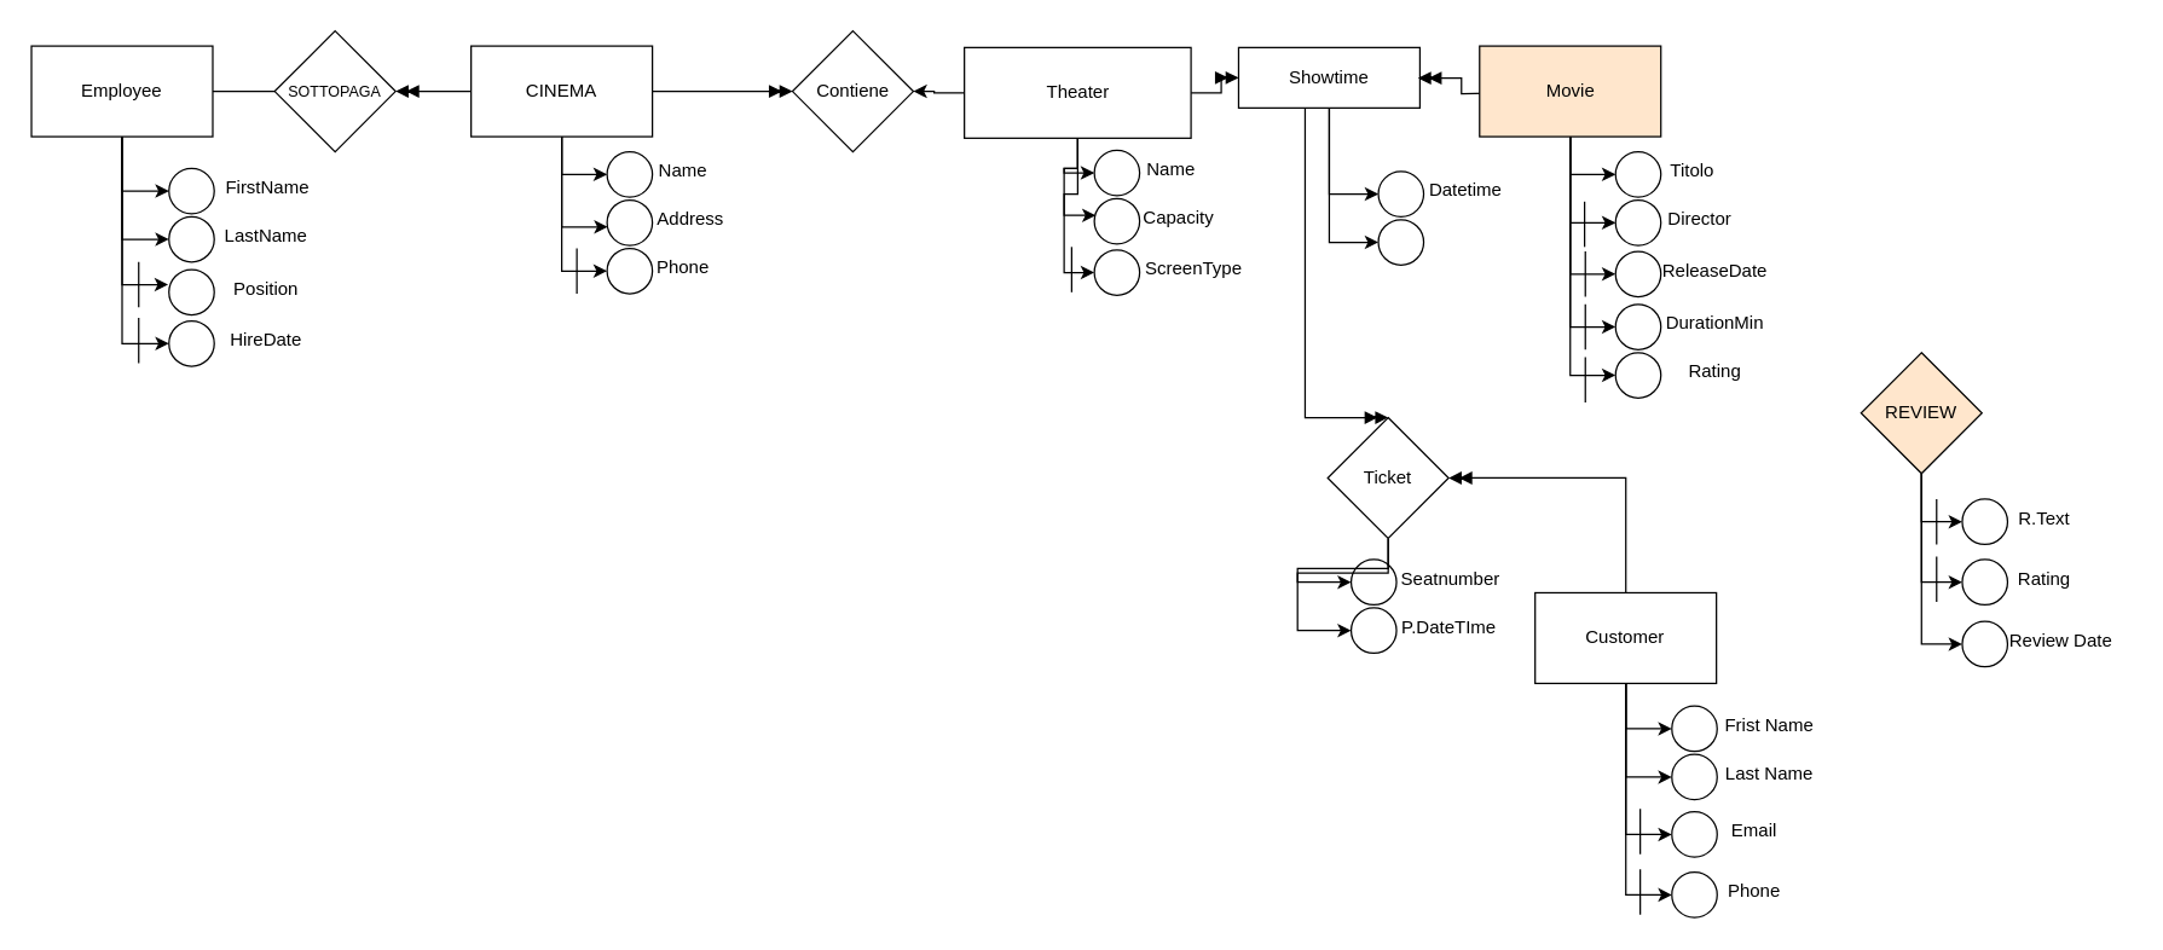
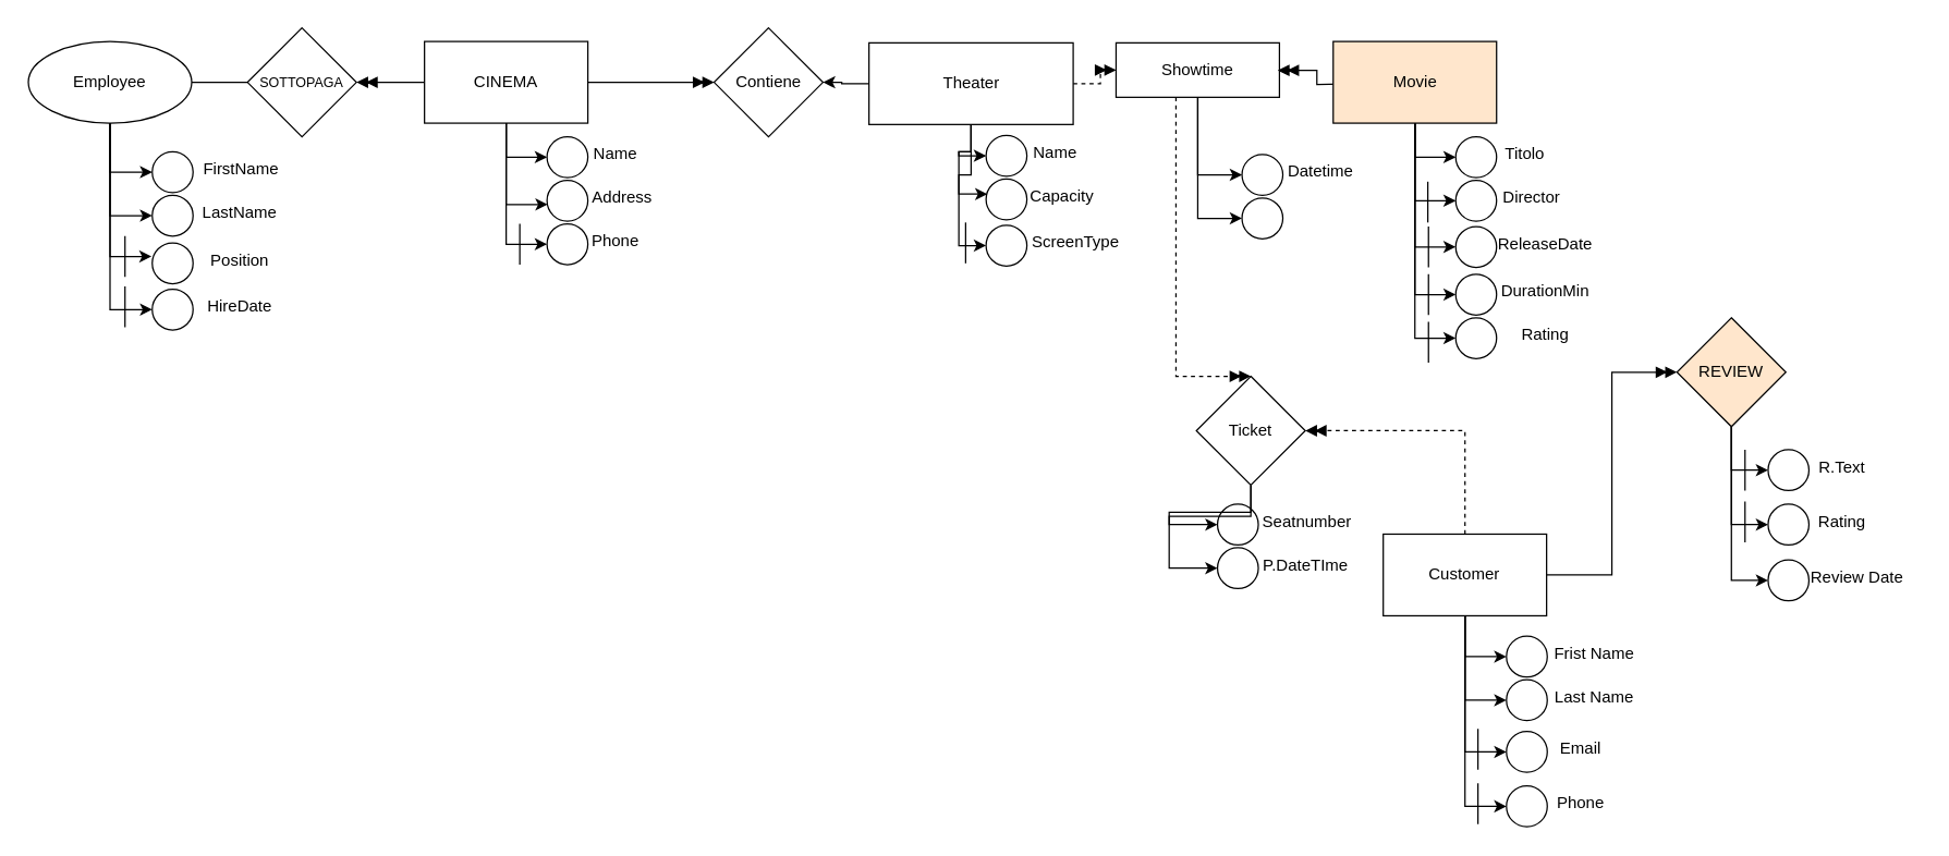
- <mxCell id="34" value="Employee" style="rounded=0;whiteSpace=wrap;html=1;" vertex="1" parent="1"><mxGeometry x="20" y="30" width="120" height="60" as="geometry" /></mxCell>
+ <mxCell id="34" value="Employee" style="ellipse;whiteSpace=wrap;html=1;" vertex="1" parent="1"><mxGeometry x="20" y="30" width="120" height="60" as="geometry" /></mxCell>
- <mxCell id="14" style="edgeStyle=orthogonalEdgeStyle;rounded=0;orthogonalLoop=1;jettySize=auto;html=1;entryX=0;entryY=0.5;entryDx=0;entryDy=0;endArrow=doubleBlock;endFill=1;" edge="1" parent="1" source="15" target="10"><mxGeometry relative="1" as="geometry"><mxPoint x="803.5" y="61" as="targetPoint" /></mxGeometry></mxCell>
+ <mxCell id="14" style="edgeStyle=orthogonalEdgeStyle;rounded=0;orthogonalLoop=1;jettySize=auto;html=1;entryX=0;entryY=0.5;entryDx=0;entryDy=0;endArrow=doubleBlock;endFill=1;dashed=1;" edge="1" parent="1" source="15" target="10"><mxGeometry relative="1" as="geometry"><mxPoint x="803.5" y="61" as="targetPoint" /></mxGeometry></mxCell>
- <mxCell id="9" style="edgeStyle=orthogonalEdgeStyle;rounded=0;orthogonalLoop=1;jettySize=auto;html=1;entryX=0.5;entryY=0;entryDx=0;entryDy=0;endArrow=doubleBlock;endFill=1;" edge="1" parent="1" source="10" target="103"><mxGeometry relative="1" as="geometry"><Array as="points"><mxPoint x="863" y="135" /><mxPoint x="863" y="135" /></Array></mxGeometry></mxCell>
+ <mxCell id="9" style="edgeStyle=orthogonalEdgeStyle;rounded=0;orthogonalLoop=1;jettySize=auto;html=1;entryX=0.5;entryY=0;entryDx=0;entryDy=0;endArrow=doubleBlock;endFill=1;dashed=1;" edge="1" parent="1" source="10" target="103"><mxGeometry relative="1" as="geometry"><Array as="points"><mxPoint x="863" y="135" /><mxPoint x="863" y="135" /></Array></mxGeometry></mxCell>
- <mxCell id="27" style="edgeStyle=orthogonalEdgeStyle;rounded=0;orthogonalLoop=1;jettySize=auto;html=1;entryX=1;entryY=0.5;entryDx=0;entryDy=0;endArrow=doubleBlock;endFill=1;" edge="1" parent="1" source="29" target="103"><mxGeometry relative="1" as="geometry"><Array as="points"><mxPoint x="1075" y="316" /></Array></mxGeometry></mxCell>
+ <mxCell id="27" style="edgeStyle=orthogonalEdgeStyle;rounded=0;orthogonalLoop=1;jettySize=auto;html=1;entryX=1;entryY=0.5;entryDx=0;entryDy=0;endArrow=doubleBlock;endFill=1;dashed=1;" edge="1" parent="1" source="29" target="103"><mxGeometry relative="1" as="geometry"><Array as="points"><mxPoint x="1075" y="316" /></Array></mxGeometry></mxCell>
+ <mxCell id="28" style="edgeStyle=orthogonalEdgeStyle;rounded=0;orthogonalLoop=1;jettySize=auto;html=1;entryX=0;entryY=0.5;entryDx=0;entryDy=0;endArrow=doubleBlock;endFill=1;" edge="1" parent="1" source="29" target="107"><mxGeometry relative="1" as="geometry" /></mxCell>
